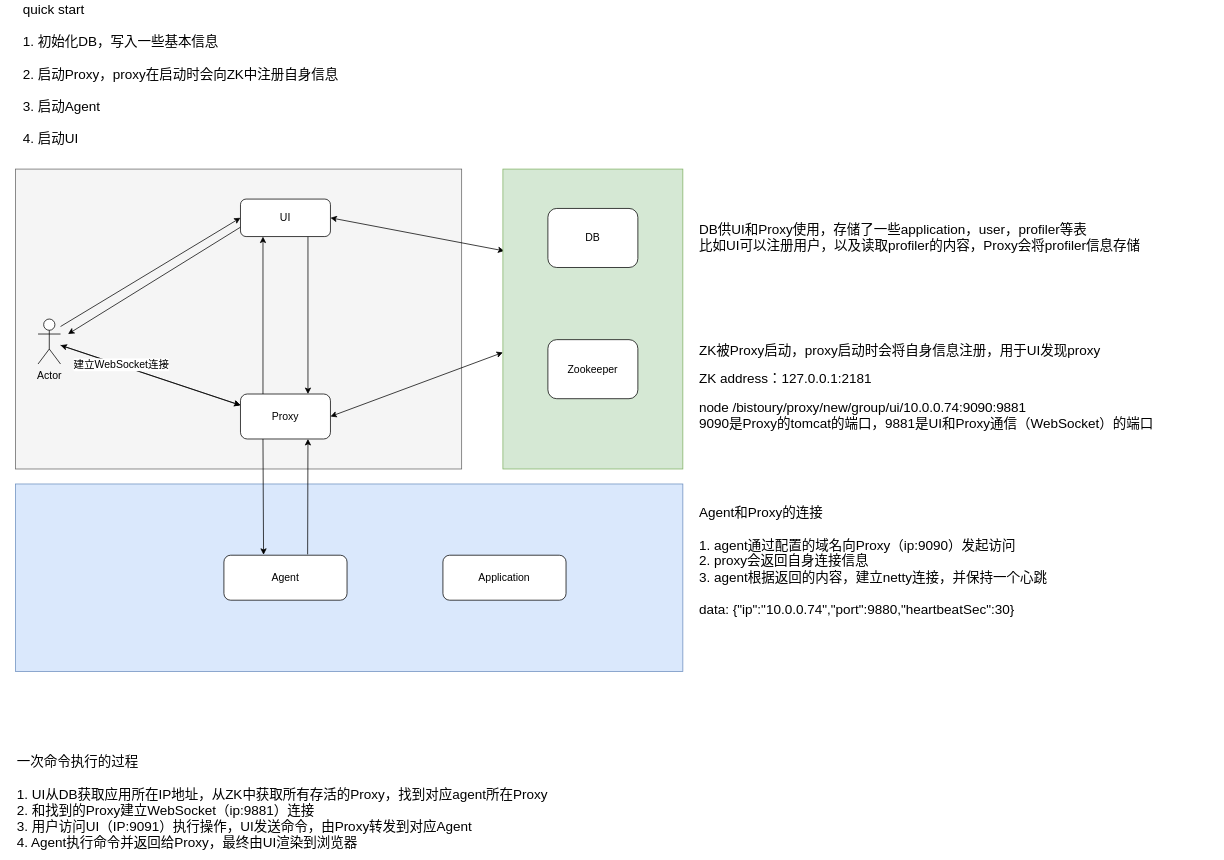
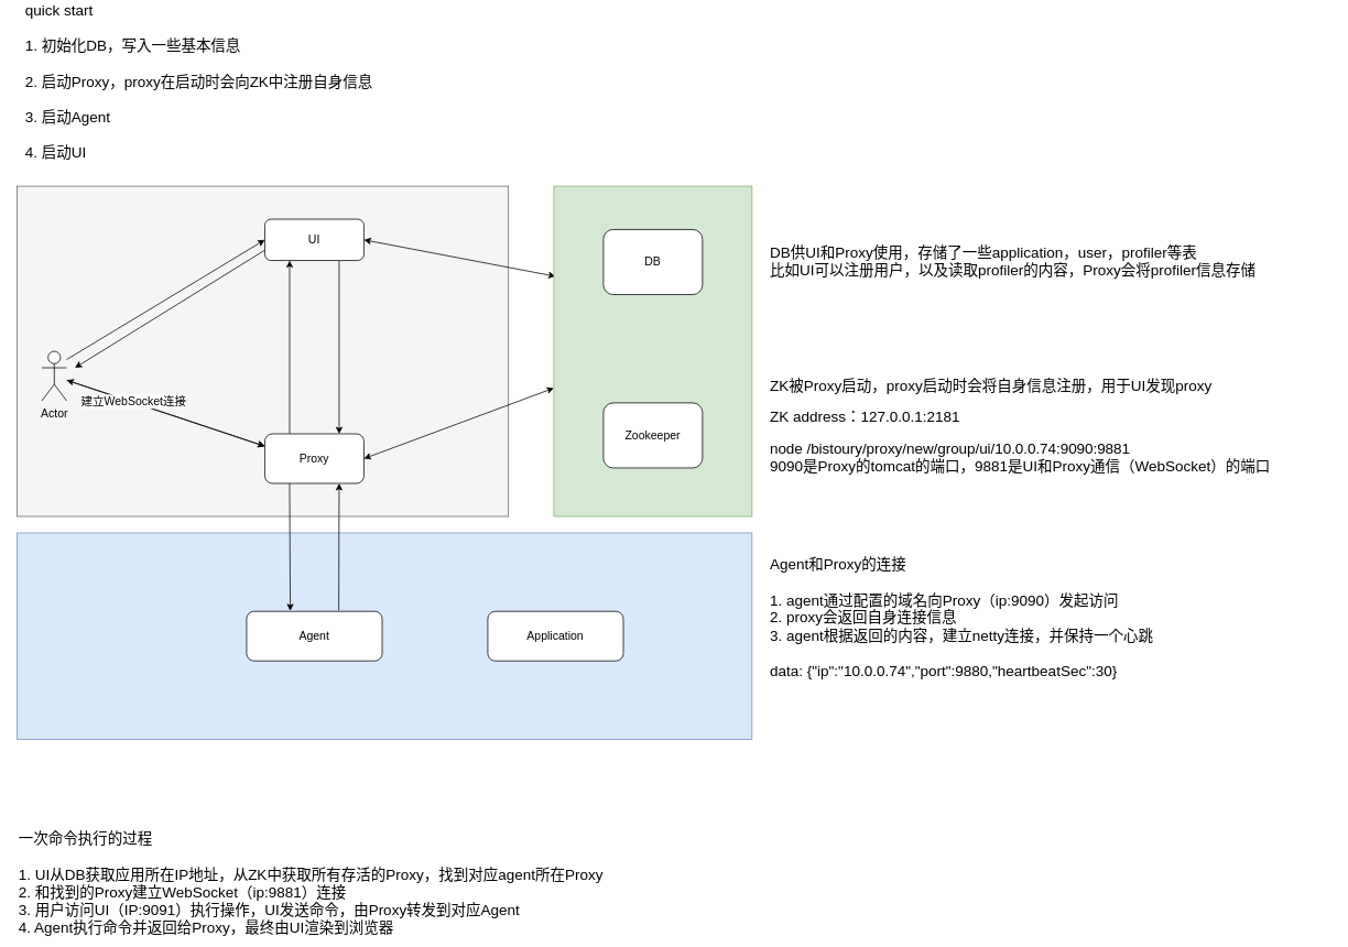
- <mxCell id="18" value="Zookeeper" style="rounded=1;whiteSpace=wrap;html=1;fontSize=14;" vertex="1" parent="15"><mxGeometry x="60" y="227.5" width="120" height="78.75" as="geometry" /></mxCell>
+ <mxCell id="18" value="Zookeeper" style="rounded=1;whiteSpace=wrap;html=1;fontSize=14;" vertex="1" parent="15"><mxGeometry x="60" y="262.5" width="120" height="78.75" as="geometry" /></mxCell>
